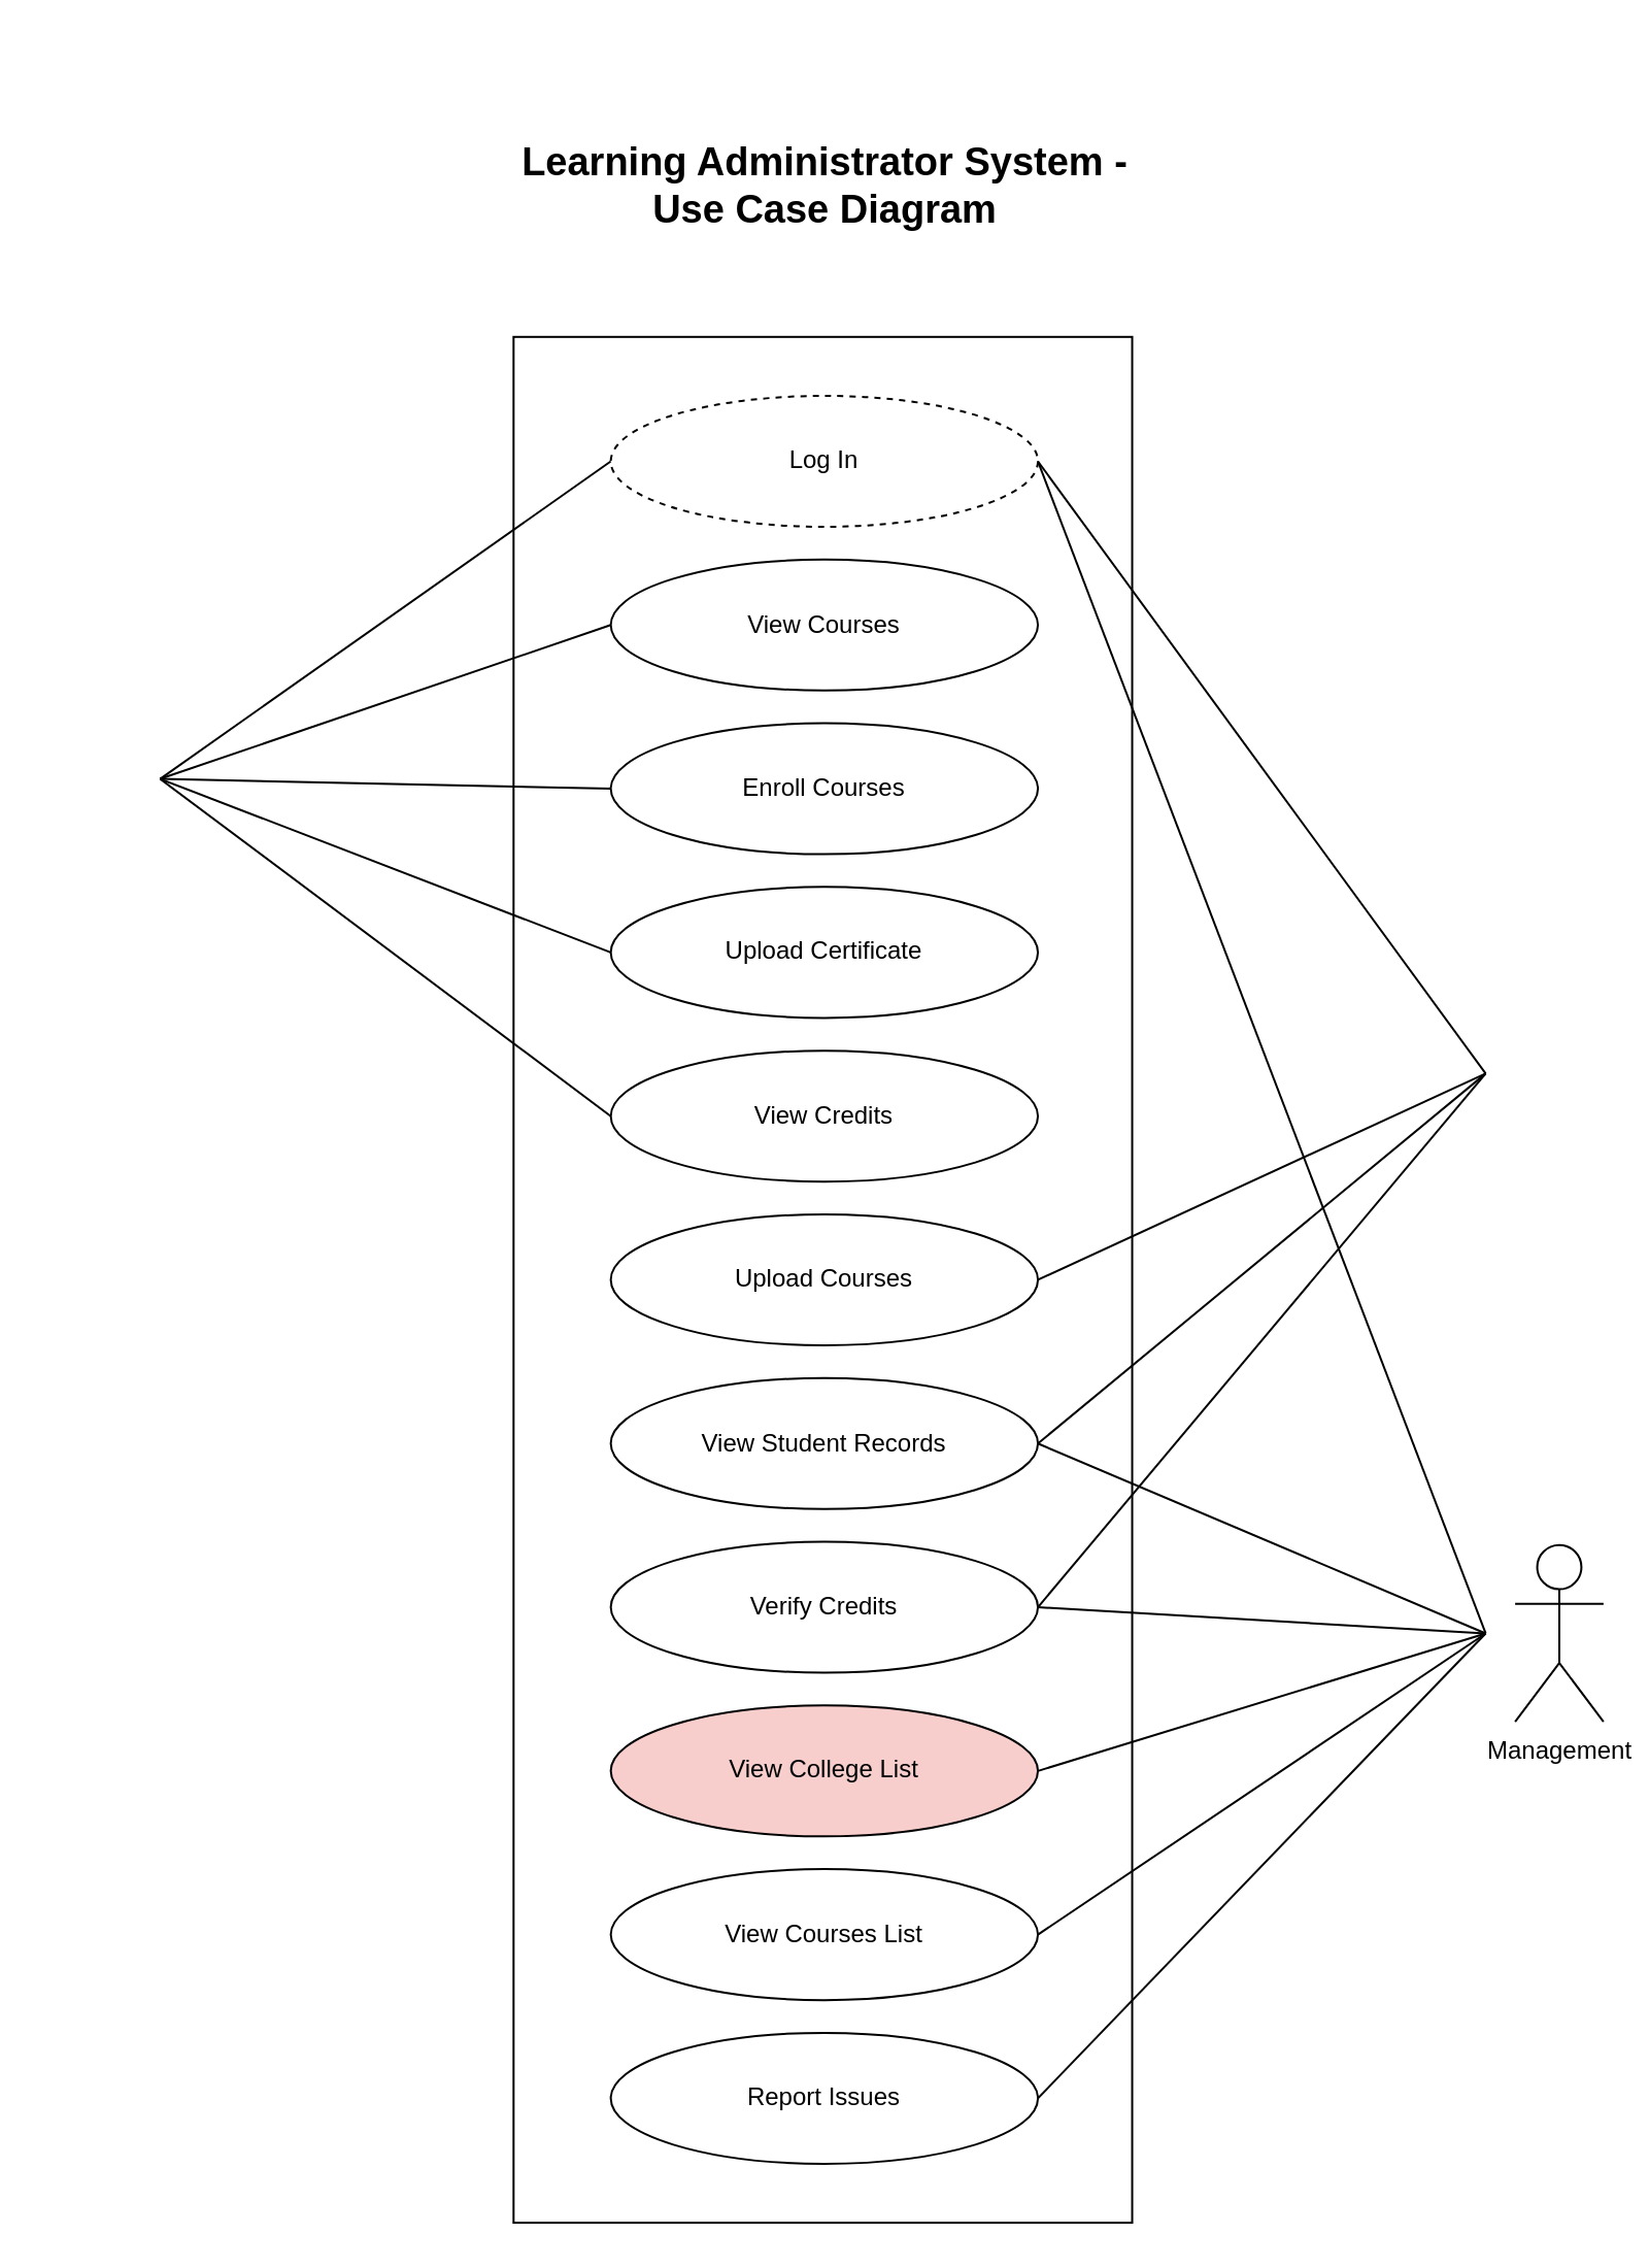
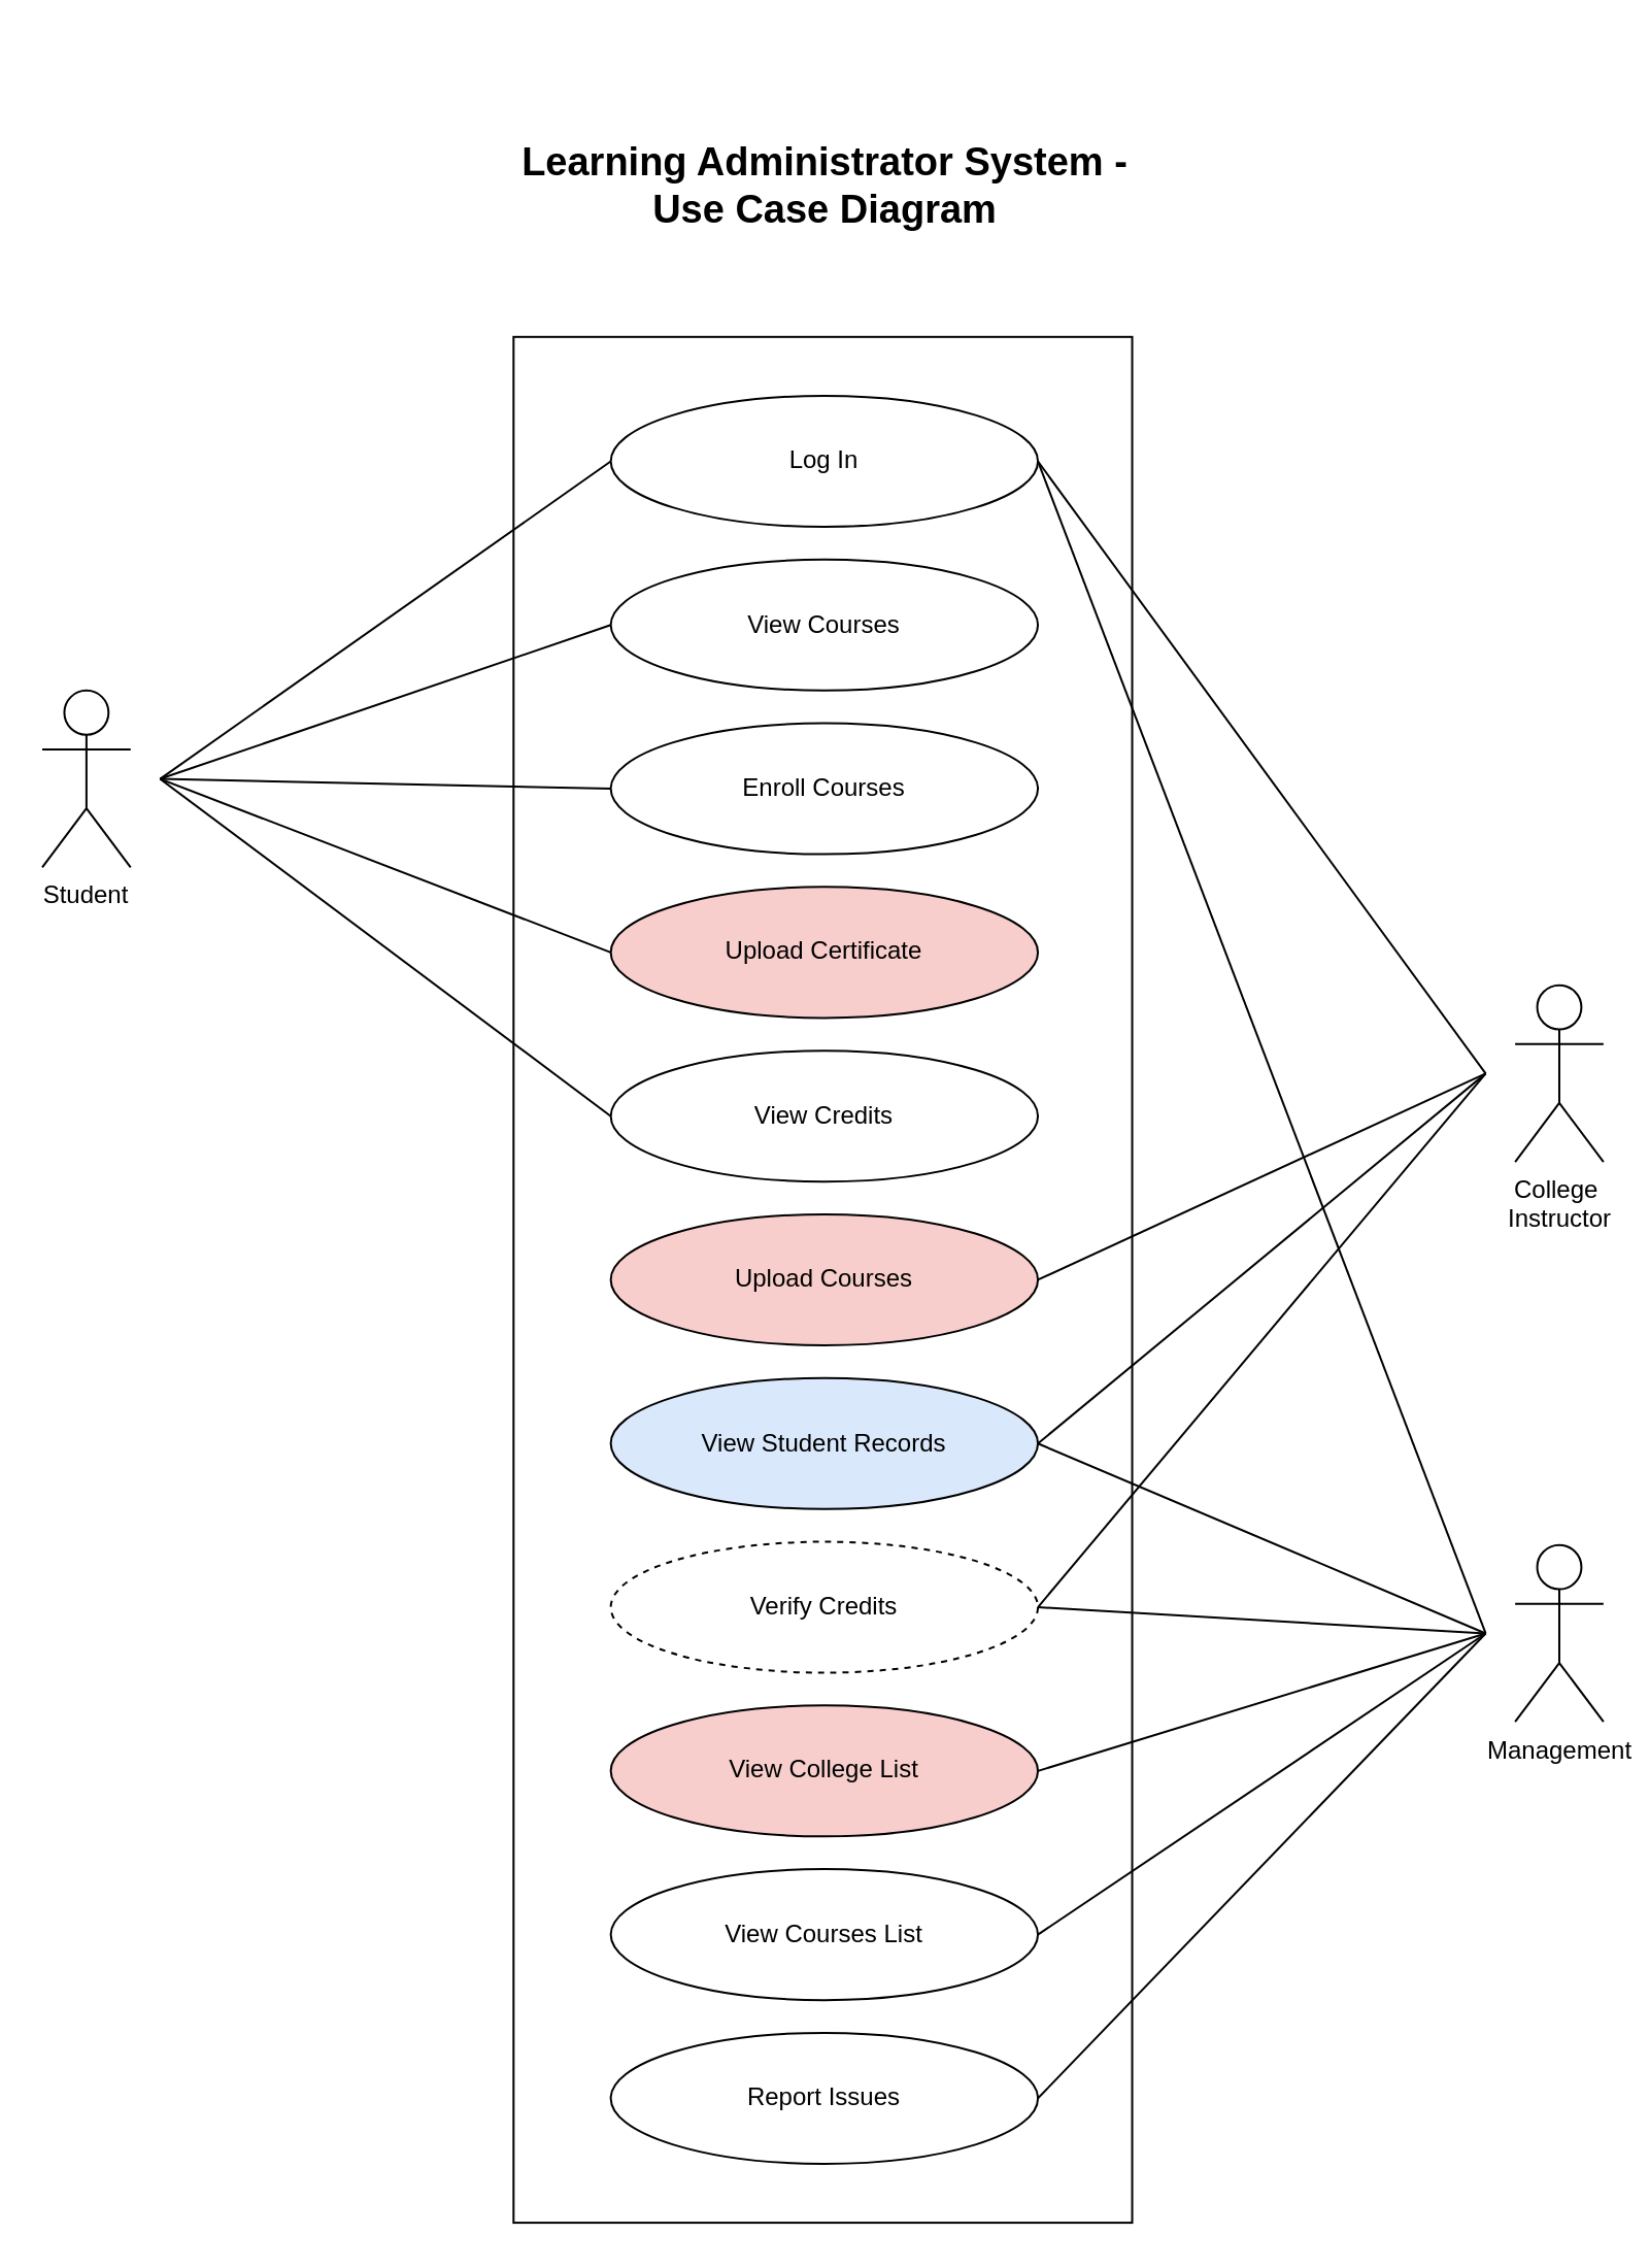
- <mxCell id="6" value="Log In" style="ellipse;whiteSpace=wrap;html=1;dashed=1;" parent="5" vertex="1"><mxGeometry width="207.221" height="63.517" as="geometry" /></mxCell>
+ <mxCell id="6" value="Log In" style="ellipse;whiteSpace=wrap;html=1;" parent="5" vertex="1"><mxGeometry width="207.221" height="63.517" as="geometry" /></mxCell>
+ <mxCell id="4" value="Student" style="shape=umlActor;verticalLabelPosition=bottom;verticalAlign=top;html=1;outlineConnect=0;" parent="2" vertex="1"><mxGeometry y="314.407" width="42.873" height="85.747" as="geometry" /></mxCell>
- <mxCell id="9" value="Upload Certificate" style="ellipse;whiteSpace=wrap;html=1;" parent="5" vertex="1"><mxGeometry y="238.187" width="207.221" height="63.517" as="geometry" /></mxCell>
+ <mxCell id="9" value="Upload Certificate" style="ellipse;whiteSpace=wrap;html=1;fillColor=#f8cecc;" parent="5" vertex="1"><mxGeometry y="238.187" width="207.221" height="63.517" as="geometry" /></mxCell>
+ <mxCell id="17" value="College&amp;nbsp;&lt;div&gt;Instructor&lt;/div&gt;" style="shape=umlActor;verticalLabelPosition=bottom;verticalAlign=top;html=1;outlineConnect=0;" parent="2" vertex="1"><mxGeometry x="714.557" y="457.319" width="42.873" height="85.747" as="geometry" /></mxCell>
- <mxCell id="11" value="Upload Courses" style="ellipse;whiteSpace=wrap;html=1;" parent="5" vertex="1"><mxGeometry y="396.978" width="207.221" height="63.517" as="geometry" /></mxCell>
+ <mxCell id="11" value="Upload Courses" style="ellipse;whiteSpace=wrap;html=1;fillColor=#f8cecc;" parent="5" vertex="1"><mxGeometry y="396.978" width="207.221" height="63.517" as="geometry" /></mxCell>
- <mxCell id="12" value="View Student Records" style="ellipse;whiteSpace=wrap;html=1;" parent="5" vertex="1"><mxGeometry y="476.374" width="207.221" height="63.517" as="geometry" /></mxCell>
+ <mxCell id="12" value="View Student Records" style="ellipse;whiteSpace=wrap;html=1;fillColor=#dae8fc;" parent="5" vertex="1"><mxGeometry y="476.374" width="207.221" height="63.517" as="geometry" /></mxCell>
- <mxCell id="13" value="Verify Credits" style="ellipse;whiteSpace=wrap;html=1;" parent="5" vertex="1"><mxGeometry y="555.77" width="207.221" height="63.517" as="geometry" /></mxCell>
+ <mxCell id="13" value="Verify Credits" style="ellipse;whiteSpace=wrap;html=1;dashed=1;" parent="5" vertex="1"><mxGeometry y="555.77" width="207.221" height="63.517" as="geometry" /></mxCell>
